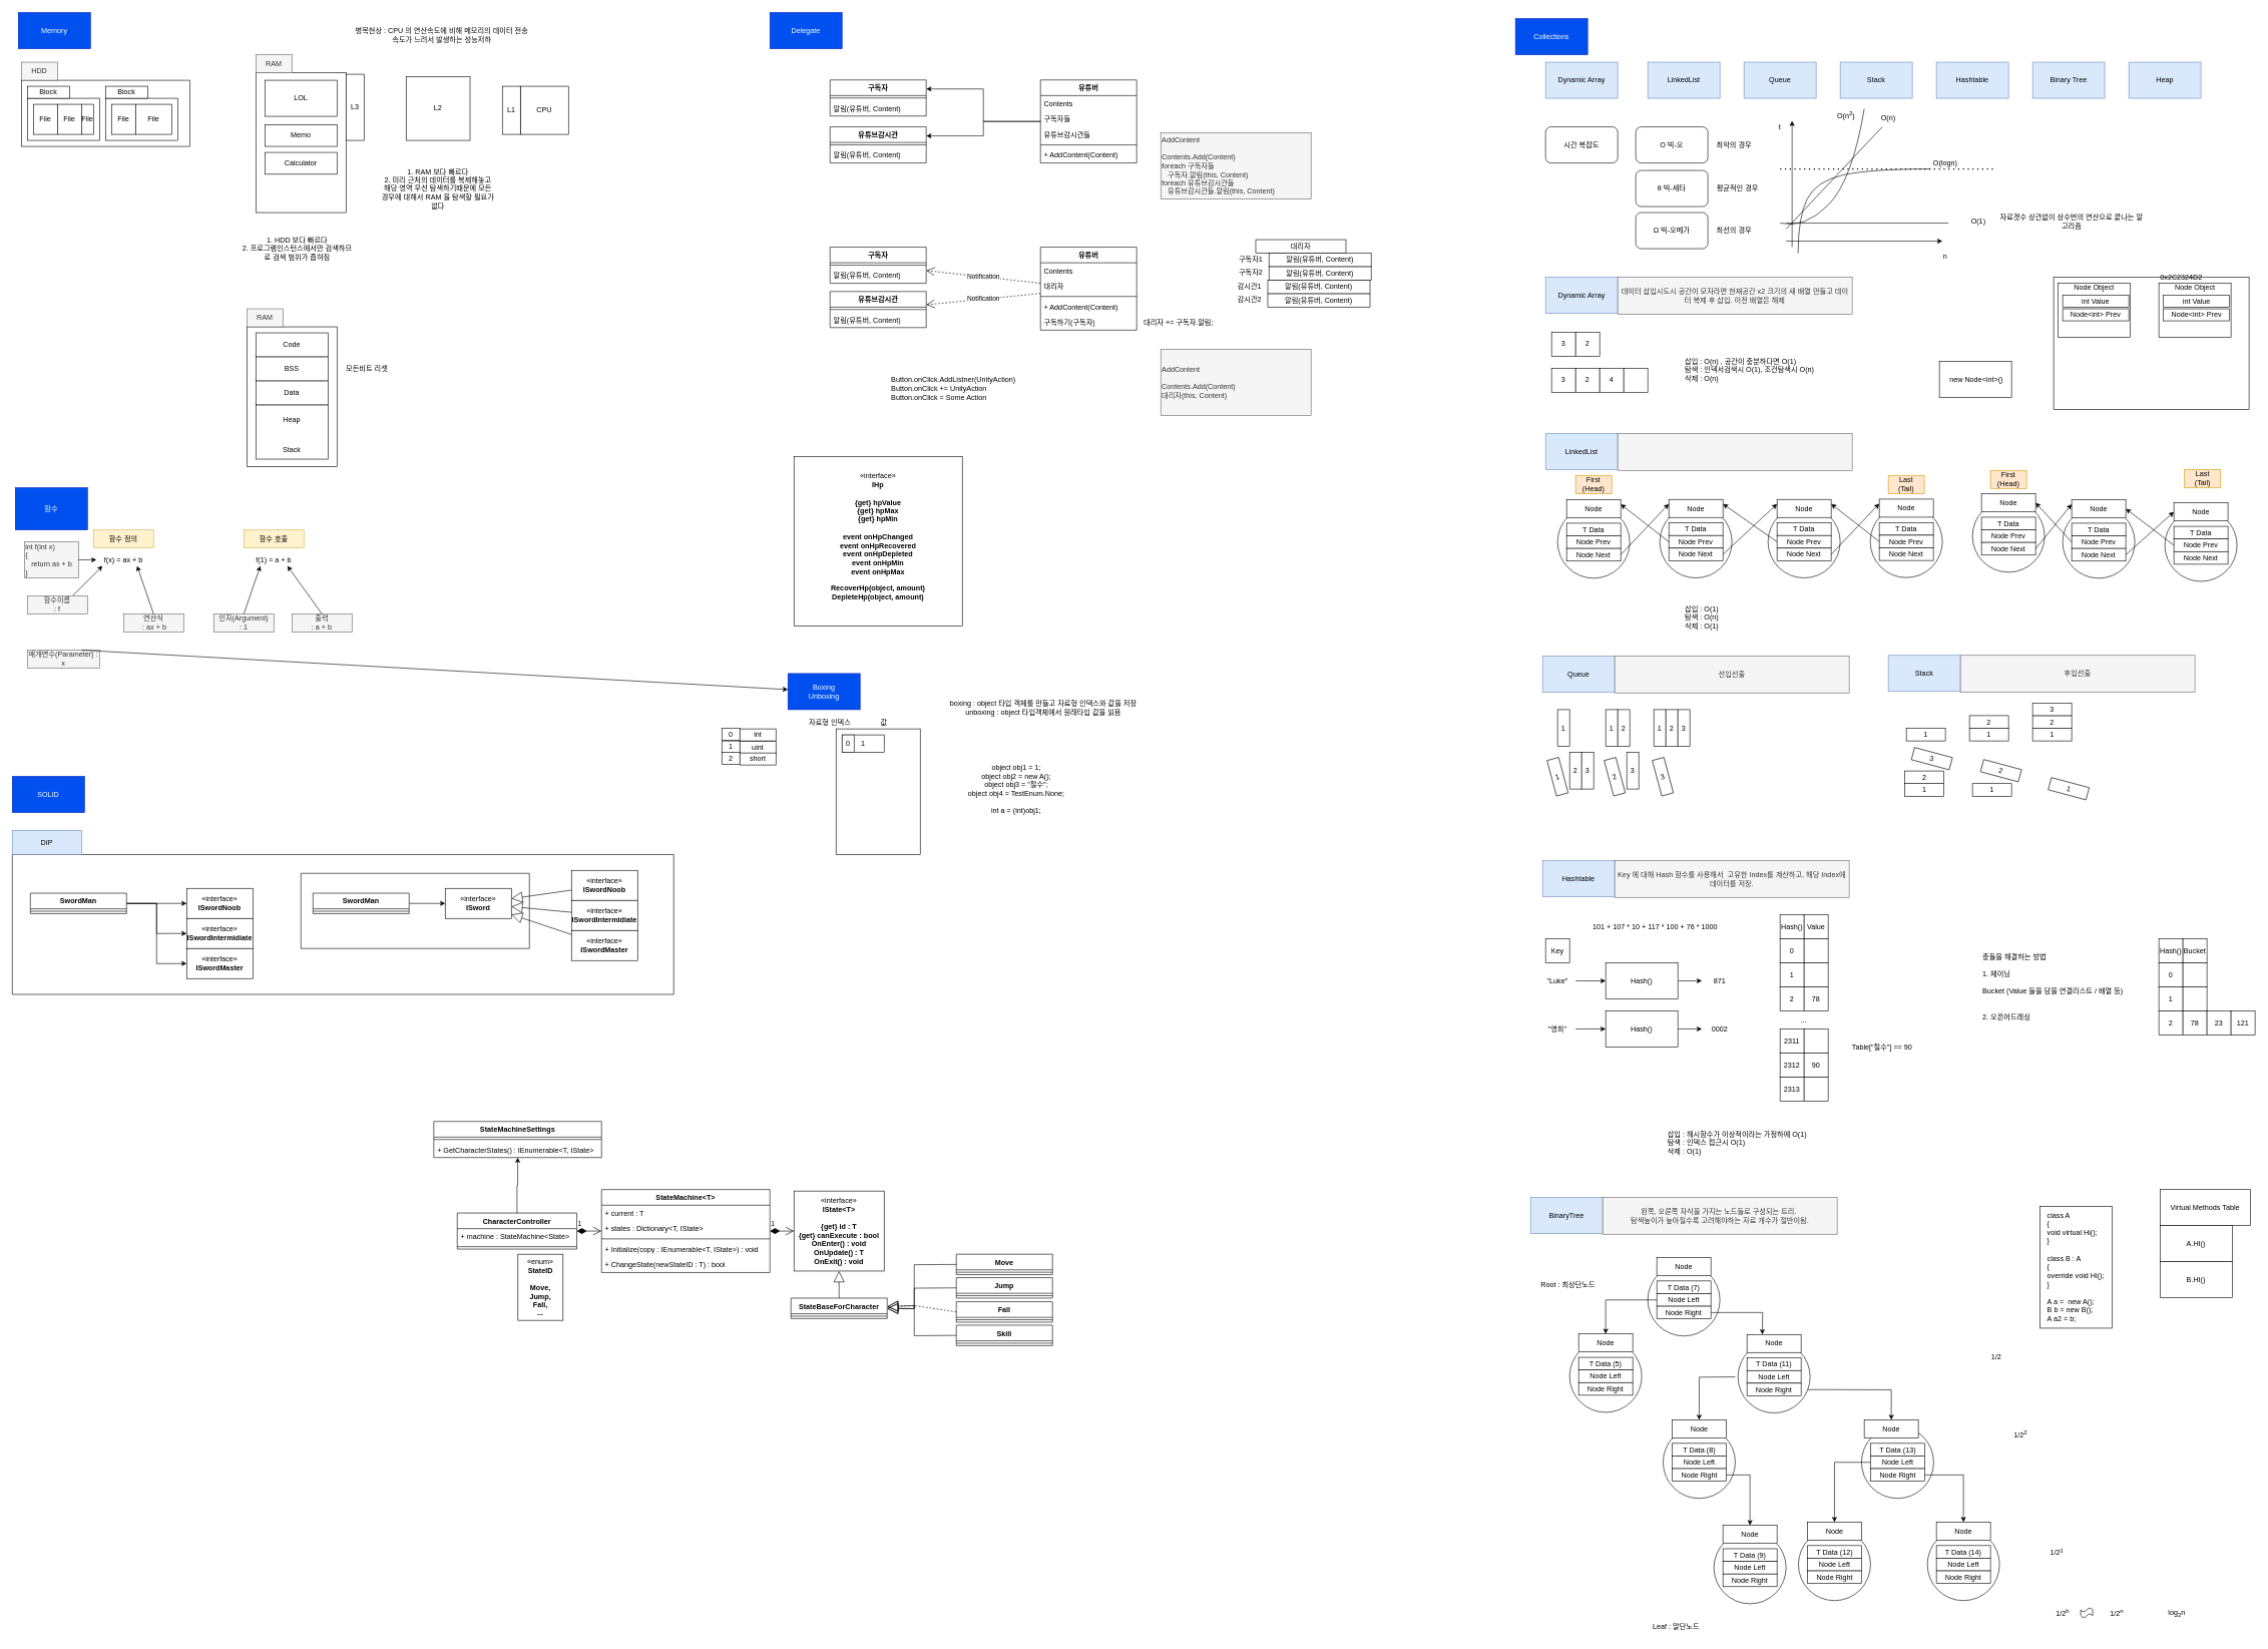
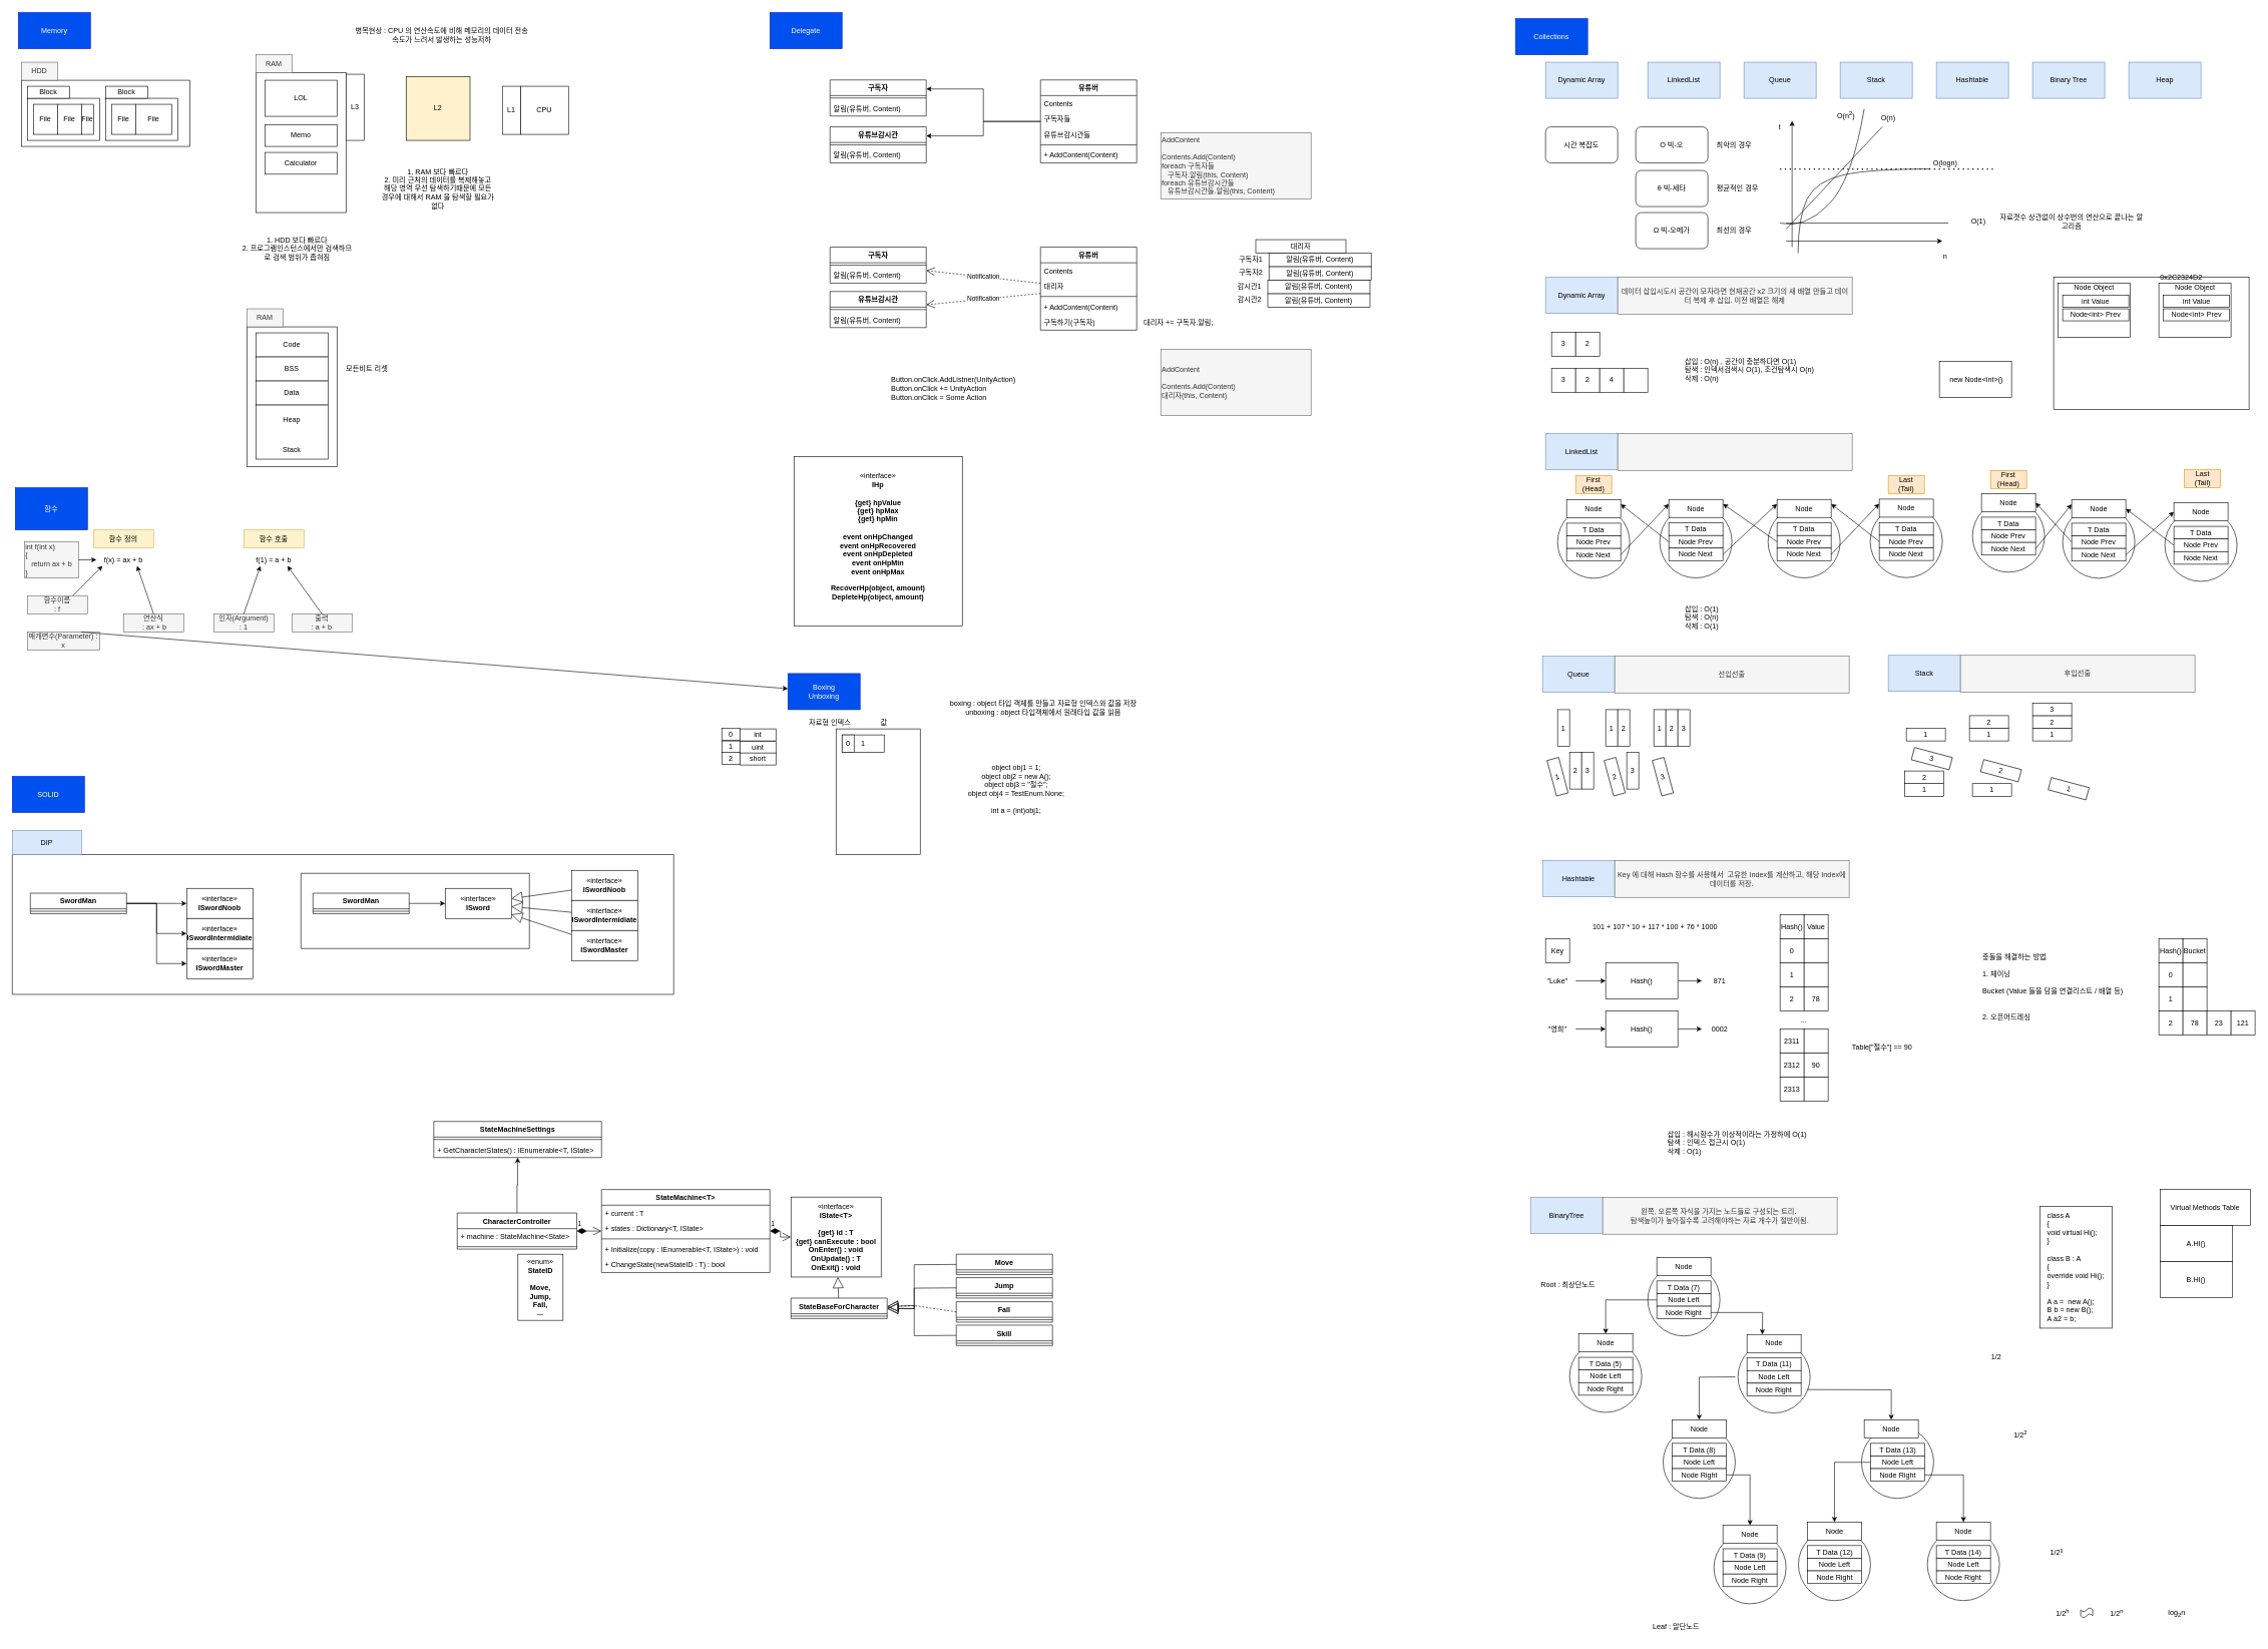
- <mxCell id="31" value="L2" style="whiteSpace=wrap;html=1;aspect=fixed;" parent="1" vertex="1"><mxGeometry x="675" y="126.25" width="106.25" height="106.25" as="geometry" /></mxCell>
+ <mxCell id="31" value="L2" style="whiteSpace=wrap;html=1;aspect=fixed;fillColor=#fff2cc;" parent="1" vertex="1"><mxGeometry x="675" y="126.25" width="106.25" height="106.25" as="geometry" /></mxCell>
- <mxCell id="79" value="매개변수(Parameter) : x" style="text;html=1;strokeColor=#666666;fillColor=#f5f5f5;align=center;verticalAlign=middle;whiteSpace=wrap;rounded=0;fontColor=#333333;" parent="1" vertex="1"><mxGeometry x="45" y="1080" width="120" height="30" as="geometry" /></mxCell>
+ <mxCell id="79" value="매개변수(Parameter) : x" style="text;html=1;strokeColor=#666666;fillColor=#f5f5f5;align=center;verticalAlign=middle;whiteSpace=wrap;rounded=0;fontColor=#333333;" parent="1" vertex="1"><mxGeometry x="45" y="1050" width="120" height="30" as="geometry" /></mxCell>
- <mxCell id="341" value="«interface»&lt;br&gt;&lt;b&gt;IState&amp;lt;T&amp;gt;&lt;br&gt;&lt;br&gt;{get} id : T&lt;br&gt;{get} canExecute : bool&lt;br&gt;OnEnter() : void&lt;br&gt;OnUpdate() : T&lt;br&gt;OnExit() : void&lt;br&gt;&lt;/b&gt;" style="html=1;whiteSpace=wrap;" parent="1" vertex="1"><mxGeometry x="1320" y="1979.5" width="150" height="133" as="geometry" /></mxCell>
+ <mxCell id="341" value="«interface»&lt;br&gt;&lt;b&gt;IState&amp;lt;T&amp;gt;&lt;br&gt;&lt;br&gt;{get} id : T&lt;br&gt;{get} canExecute : bool&lt;br&gt;OnEnter() : void&lt;br&gt;OnUpdate() : T&lt;br&gt;OnExit() : void&lt;br&gt;&lt;/b&gt;" style="html=1;whiteSpace=wrap;" parent="1" vertex="1"><mxGeometry x="1315" y="1989.5" width="150" height="133" as="geometry" /></mxCell>
